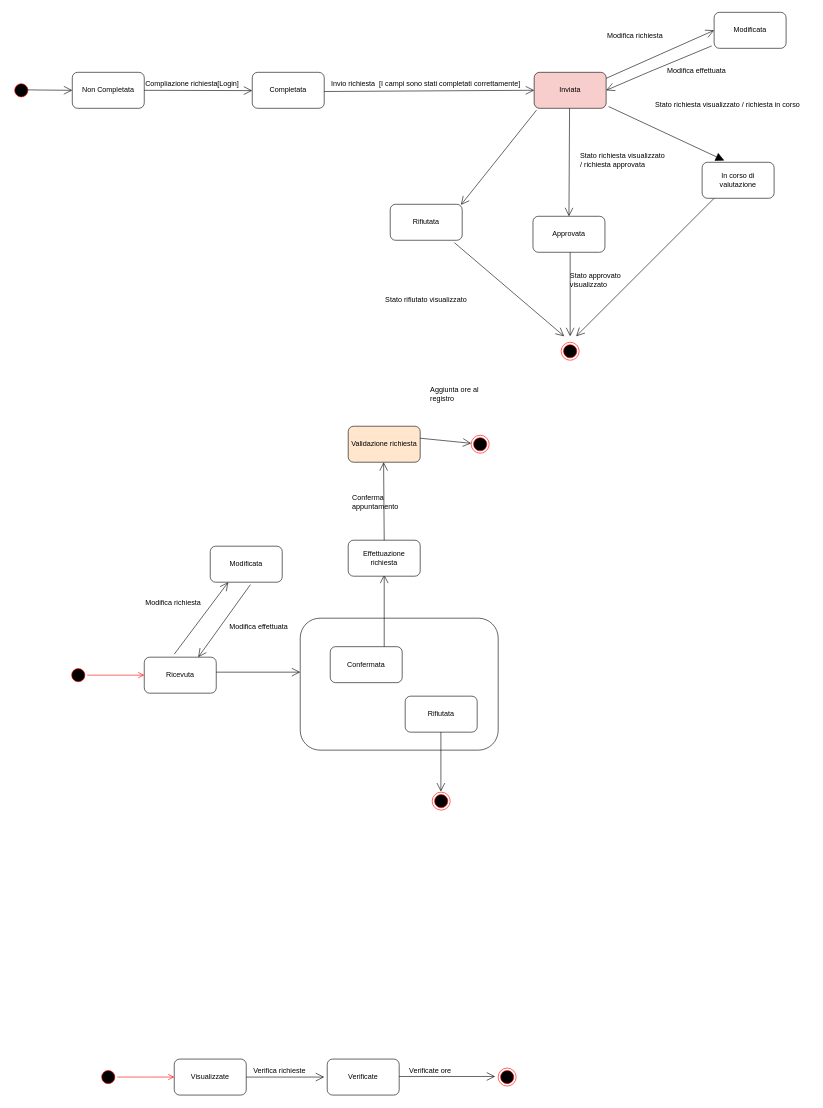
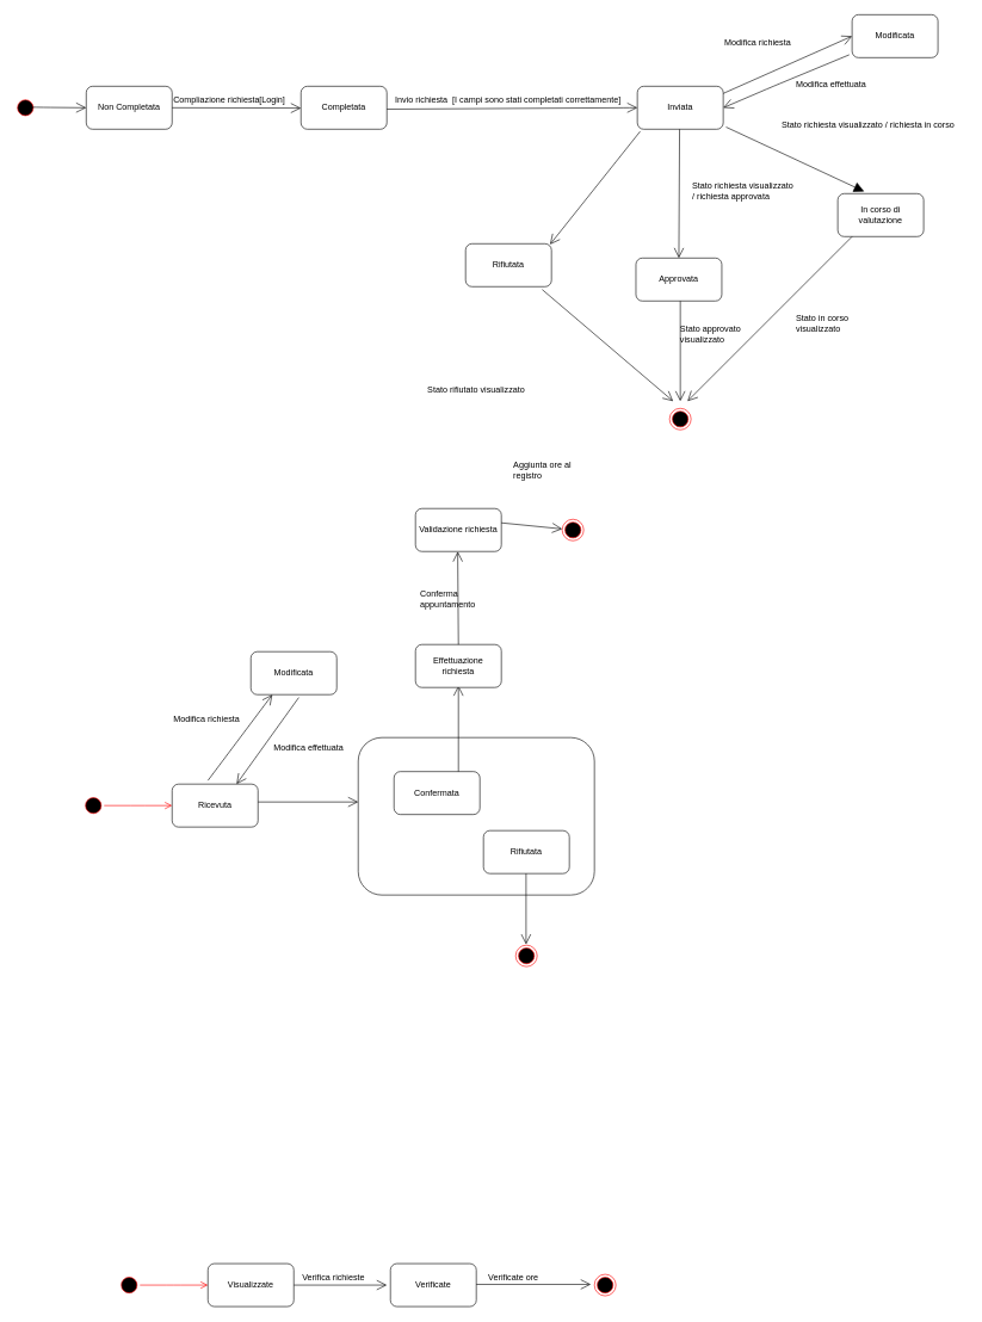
- <mxCell id="4" value="Inviata" style="rounded=1;whiteSpace=wrap;html=1;fillColor=#f8cecc;" vertex="1" parent="1"><mxGeometry x="890" y="120" width="120" height="60" as="geometry" /></mxCell>
+ <mxCell id="4" value="Inviata" style="rounded=1;whiteSpace=wrap;html=1;" vertex="1" parent="1"><mxGeometry x="890" y="120" width="120" height="60" as="geometry" /></mxCell>
+ <mxCell id="17" value="Stato in corso&lt;br&gt;visualizzato" style="text;html=1;resizable=0;points=[];autosize=1;align=left;verticalAlign=top;spacingTop=-4;" vertex="1" parent="1"><mxGeometry x="1110" y="435" width="90" height="30" as="geometry" /></mxCell>
- <mxCell id="15" value="Stato rifiutato visualizzato" style="text;html=1;resizable=0;points=[];autosize=1;align=left;verticalAlign=top;spacingTop=-4;" vertex="1" parent="1"><mxGeometry x="640" y="490" width="150" height="20" as="geometry" /></mxCell>
+ <mxCell id="15" value="Stato rifiutato visualizzato" style="text;html=1;resizable=0;points=[];autosize=1;align=left;verticalAlign=top;spacingTop=-4;" vertex="1" parent="1"><mxGeometry x="595" y="535" width="150" height="20" as="geometry" /></mxCell>
- <mxCell id="51" value="Validazione richiesta" style="rounded=1;whiteSpace=wrap;html=1;fillColor=#ffe6cc;" vertex="1" parent="1"><mxGeometry x="580" y="710" width="120" height="60" as="geometry" /></mxCell>
+ <mxCell id="51" value="Validazione richiesta" style="rounded=1;whiteSpace=wrap;html=1;" vertex="1" parent="1"><mxGeometry x="580" y="710" width="120" height="60" as="geometry" /></mxCell>
